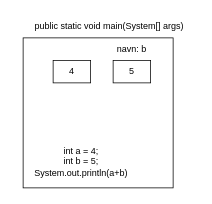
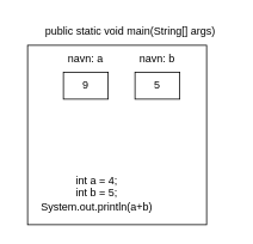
- <mxCell id="3" value="public static void main(System[] args)" style="text;html=1;strokeColor=none;fillColor=none;align=center;verticalAlign=middle;whiteSpace=wrap;rounded=0;" vertex="1" parent="1"><mxGeometry x="30" y="20" width="230" height="30" as="geometry" /></mxCell>
+ <mxCell id="3" value="public static void main(String[] args)" style="text;html=1;strokeColor=none;fillColor=none;align=center;verticalAlign=middle;whiteSpace=wrap;rounded=0;" vertex="1" parent="1"><mxGeometry x="30" y="20" width="230" height="30" as="geometry" /></mxCell>
+ <mxCell id="8" value="navn: a" style="text;html=1;strokeColor=none;fillColor=none;align=center;verticalAlign=middle;whiteSpace=wrap;rounded=0;" vertex="1" parent="1"><mxGeometry x="65" y="50" width="60" height="30" as="geometry" /></mxCell>
- <mxCell id="6" value="4" style="text;html=1;strokeColor=none;fillColor=none;align=center;verticalAlign=middle;whiteSpace=wrap;rounded=0;" vertex="1" parent="1"><mxGeometry x="65" y="80" width="60" height="30" as="geometry" /></mxCell>
+ <mxCell id="6" value="9" style="text;html=1;strokeColor=none;fillColor=none;align=center;verticalAlign=middle;whiteSpace=wrap;rounded=0;" vertex="1" parent="1"><mxGeometry x="65" y="80" width="60" height="30" as="geometry" /></mxCell>
